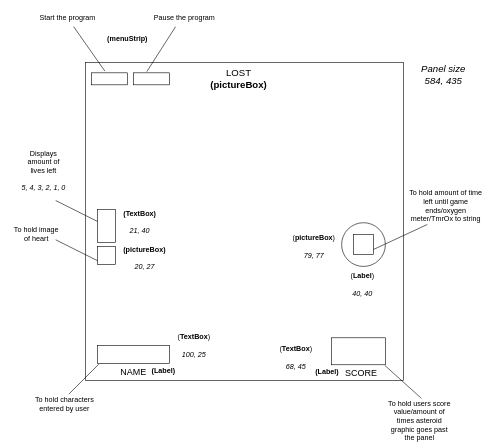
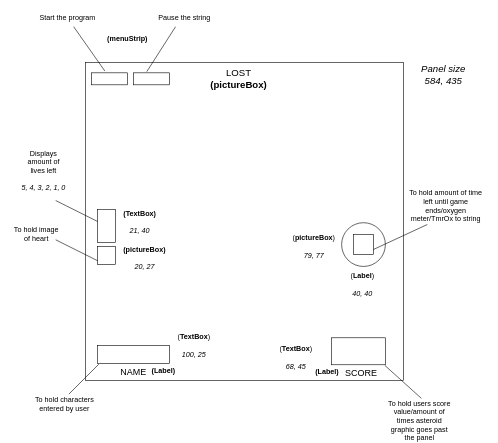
- <mxCell id="9" value="Pause the program" style="text;html=1;strokeColor=none;fillColor=none;align=center;verticalAlign=middle;whiteSpace=wrap;rounded=0;" vertex="1" parent="1"><mxGeometry x="252" y="20" width="110" height="20" as="geometry" /></mxCell>
+ <mxCell id="9" value="Pause the string" style="text;html=1;strokeColor=none;fillColor=none;align=center;verticalAlign=middle;whiteSpace=wrap;rounded=0;" vertex="1" parent="1"><mxGeometry x="252" y="20" width="110" height="20" as="geometry" /></mxCell>
